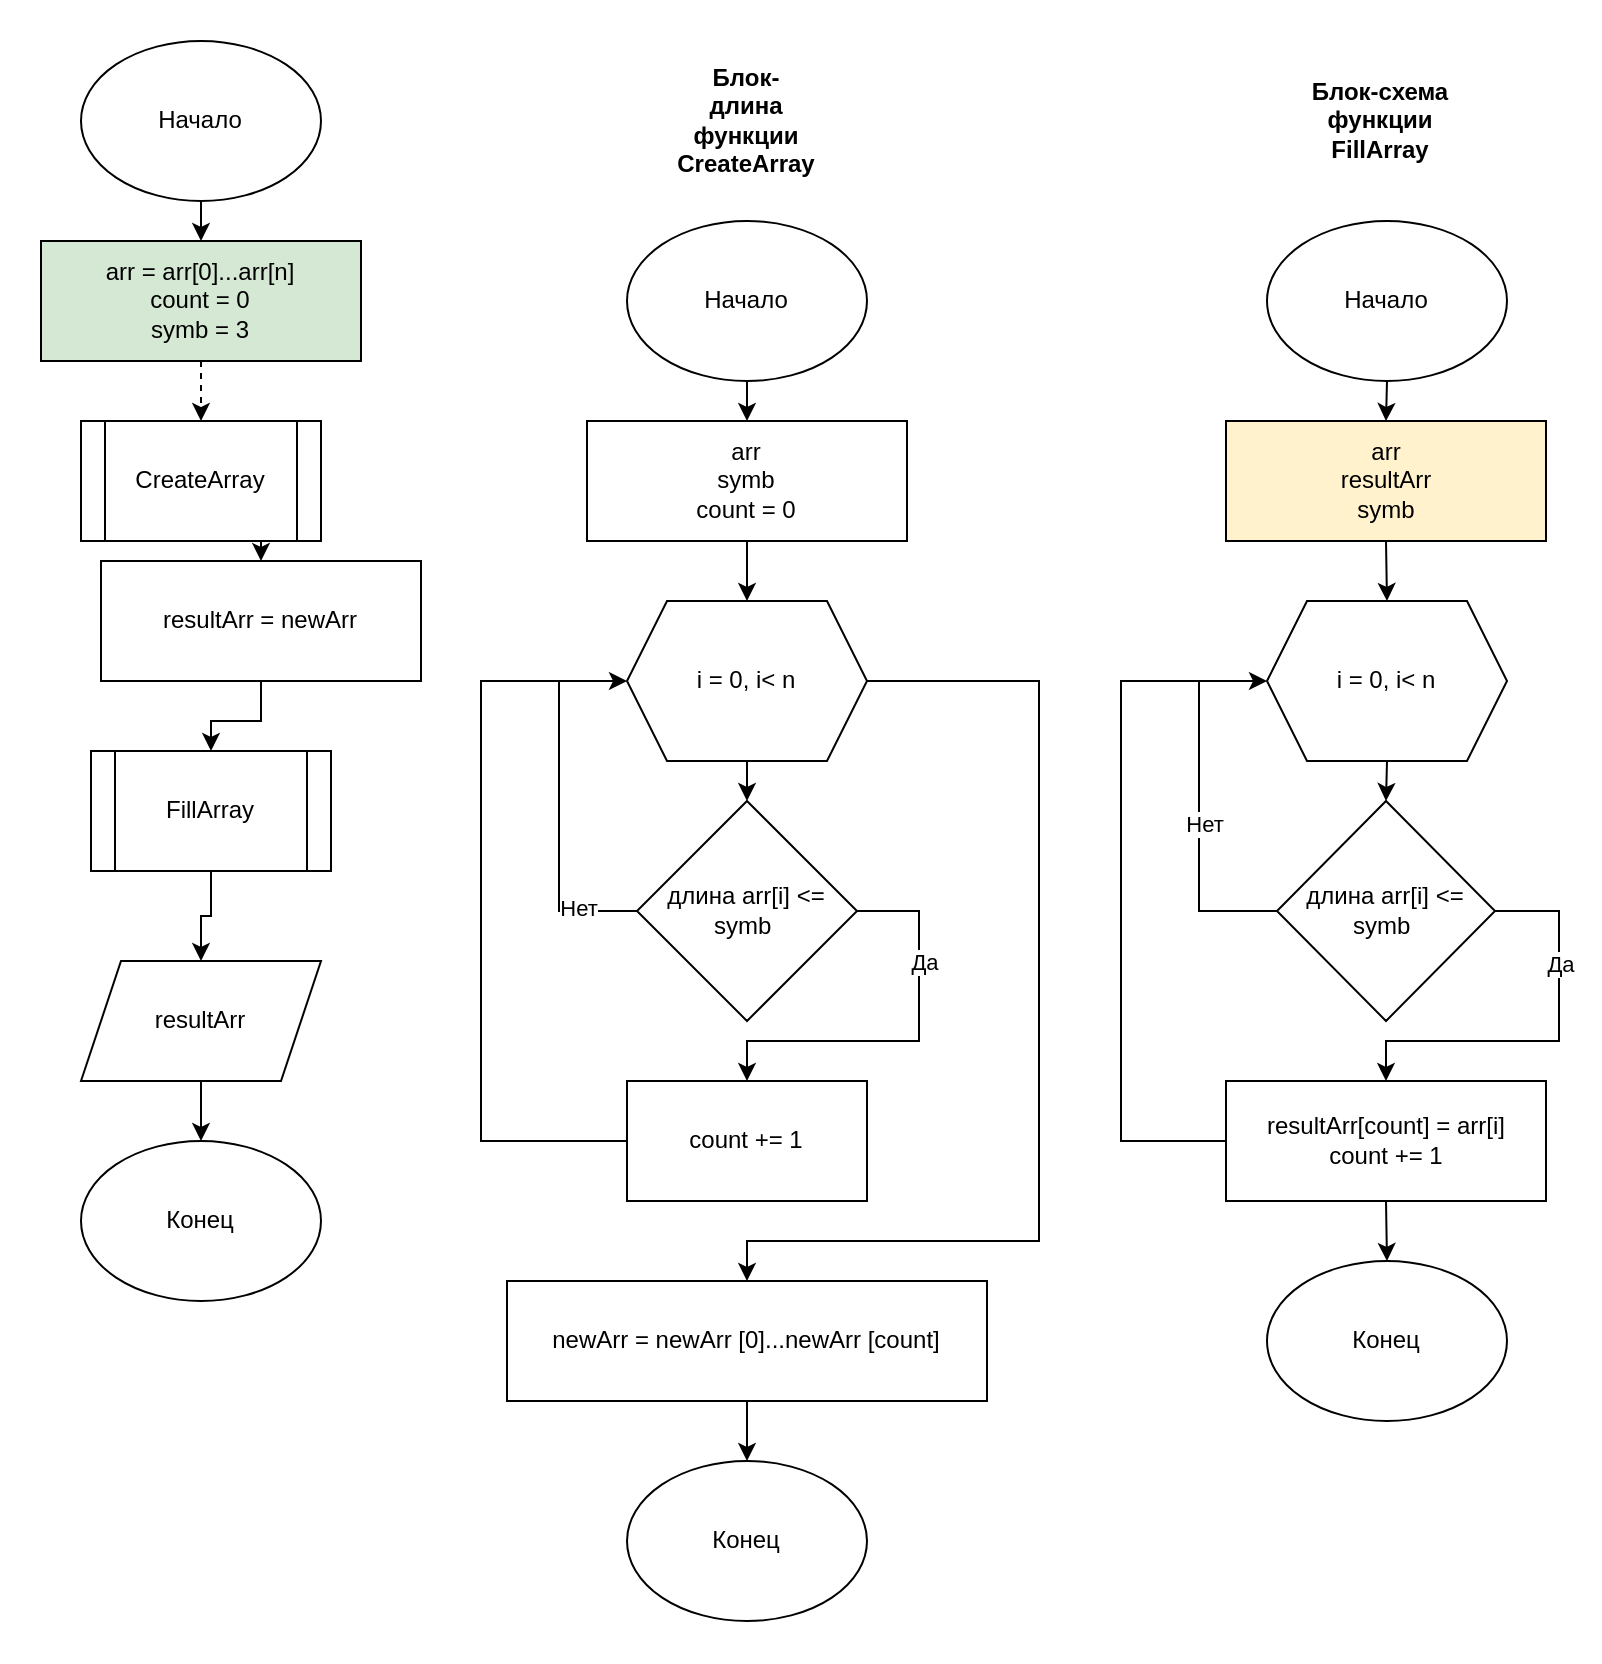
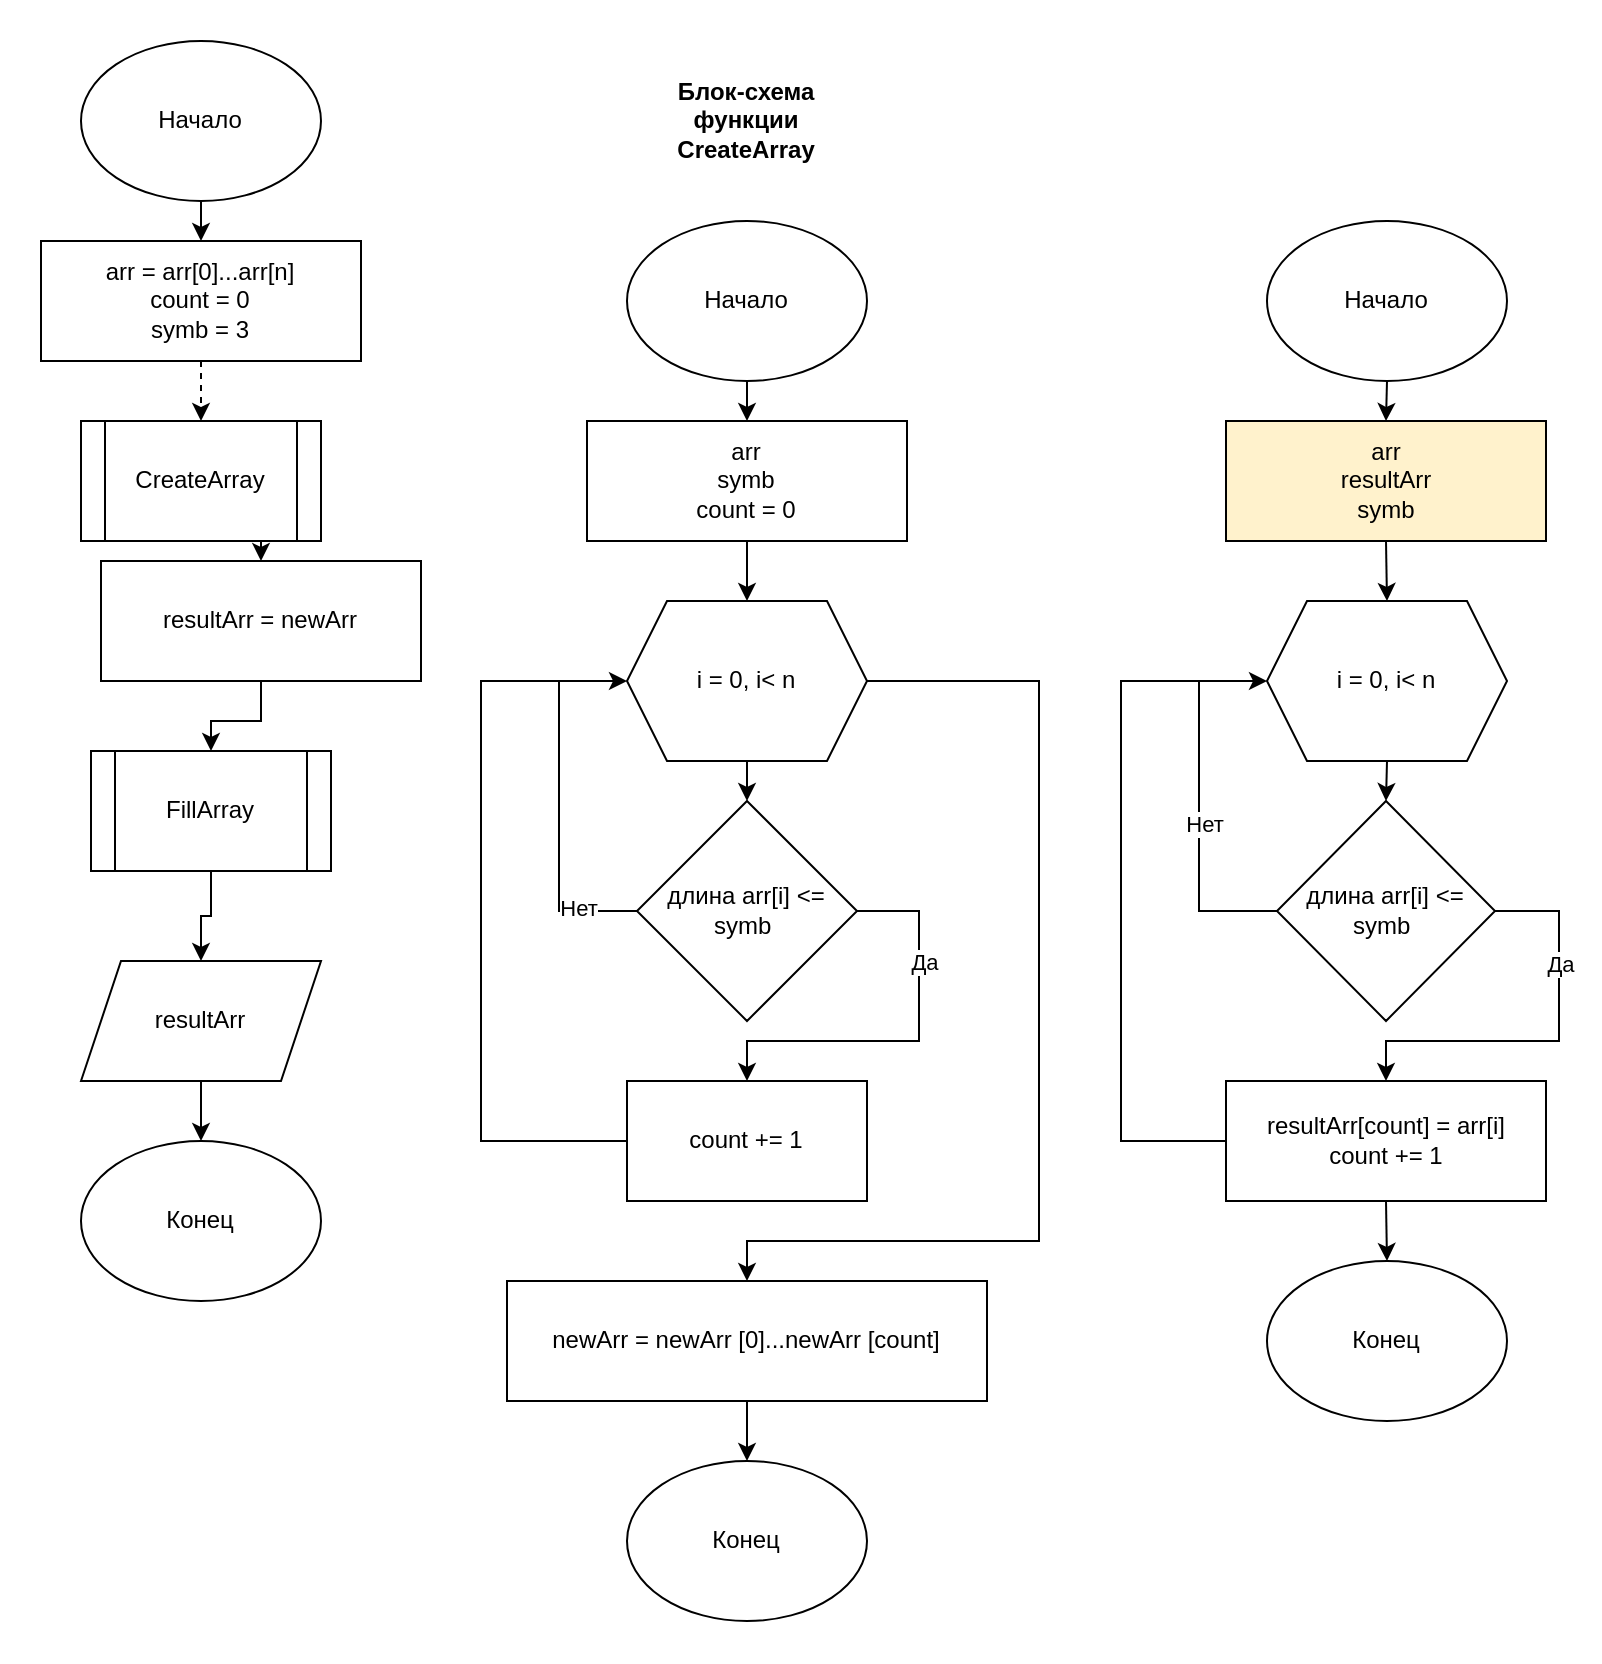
- <mxCell id="47" value="&lt;b&gt;Блок-длина функции CreateArray&lt;/b&gt;" style="text;html=1;strokeColor=none;fillColor=none;align=center;verticalAlign=middle;whiteSpace=wrap;rounded=0;" parent="1" vertex="1"><mxGeometry x="343" y="45" width="60" height="30" as="geometry" /></mxCell>
+ <mxCell id="47" value="&lt;b&gt;Блок-схема функции CreateArray&lt;/b&gt;" style="text;html=1;strokeColor=none;fillColor=none;align=center;verticalAlign=middle;whiteSpace=wrap;rounded=0;" parent="1" vertex="1"><mxGeometry x="343" y="45" width="60" height="30" as="geometry" /></mxCell>
- <mxCell id="48" value="&lt;b&gt;Блок-схема функции FillArray&lt;/b&gt;" style="text;html=1;strokeColor=none;fillColor=none;align=center;verticalAlign=middle;whiteSpace=wrap;rounded=0;" parent="1" vertex="1"><mxGeometry x="650" y="45" width="80" height="30" as="geometry" /></mxCell>
- <mxCell id="5" value="arr = arr[0]...arr[n]&lt;br&gt;count = 0&lt;br&gt;symb = 3" style="rounded=0;whiteSpace=wrap;html=1;fillColor=#d5e8d4;" parent="1" vertex="1"><mxGeometry x="20" y="120" width="160" height="60" as="geometry" /></mxCell>
+ <mxCell id="5" value="arr = arr[0]...arr[n]&lt;br&gt;count = 0&lt;br&gt;symb = 3" style="rounded=0;whiteSpace=wrap;html=1;" parent="1" vertex="1"><mxGeometry x="20" y="120" width="160" height="60" as="geometry" /></mxCell>
